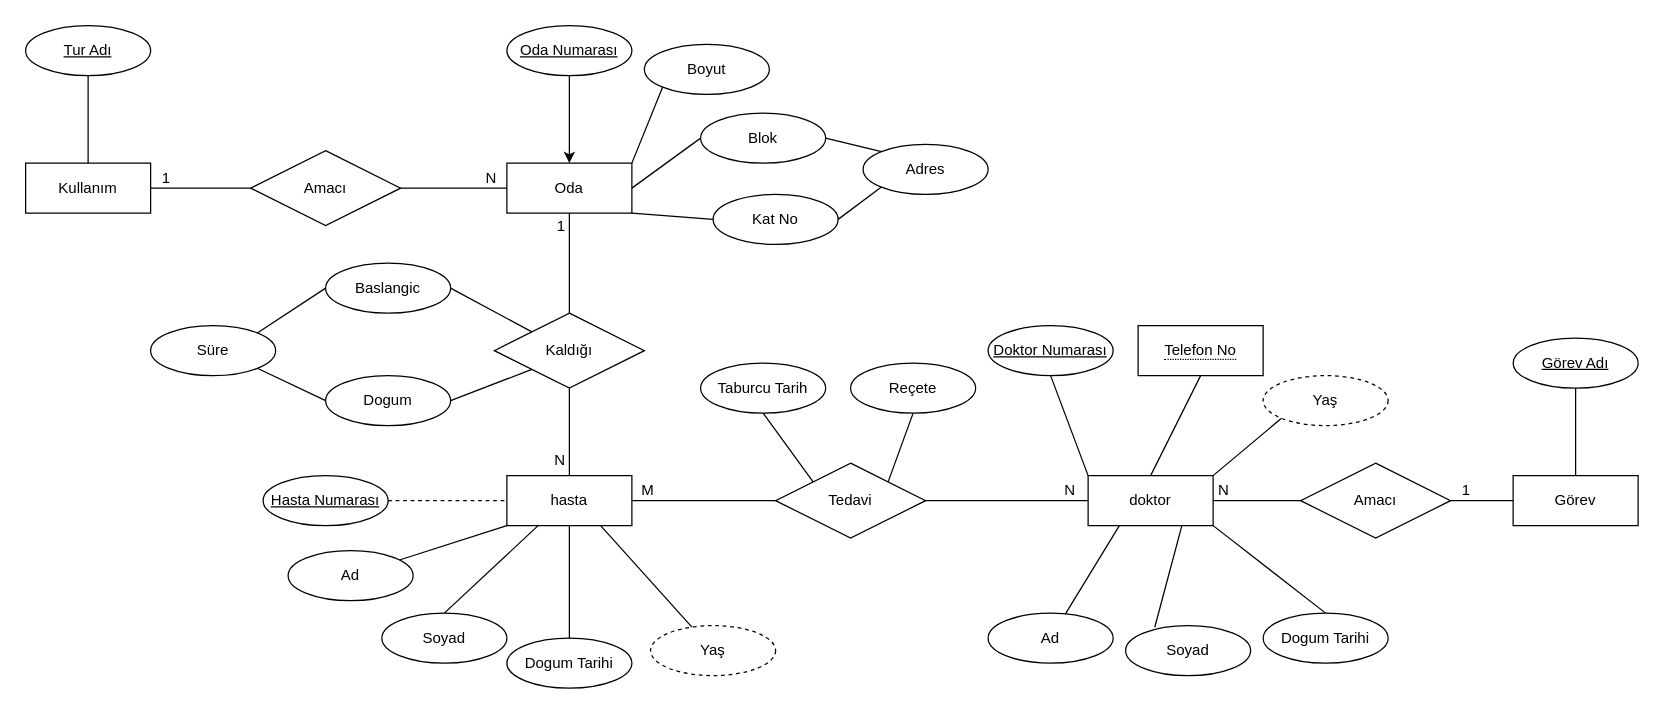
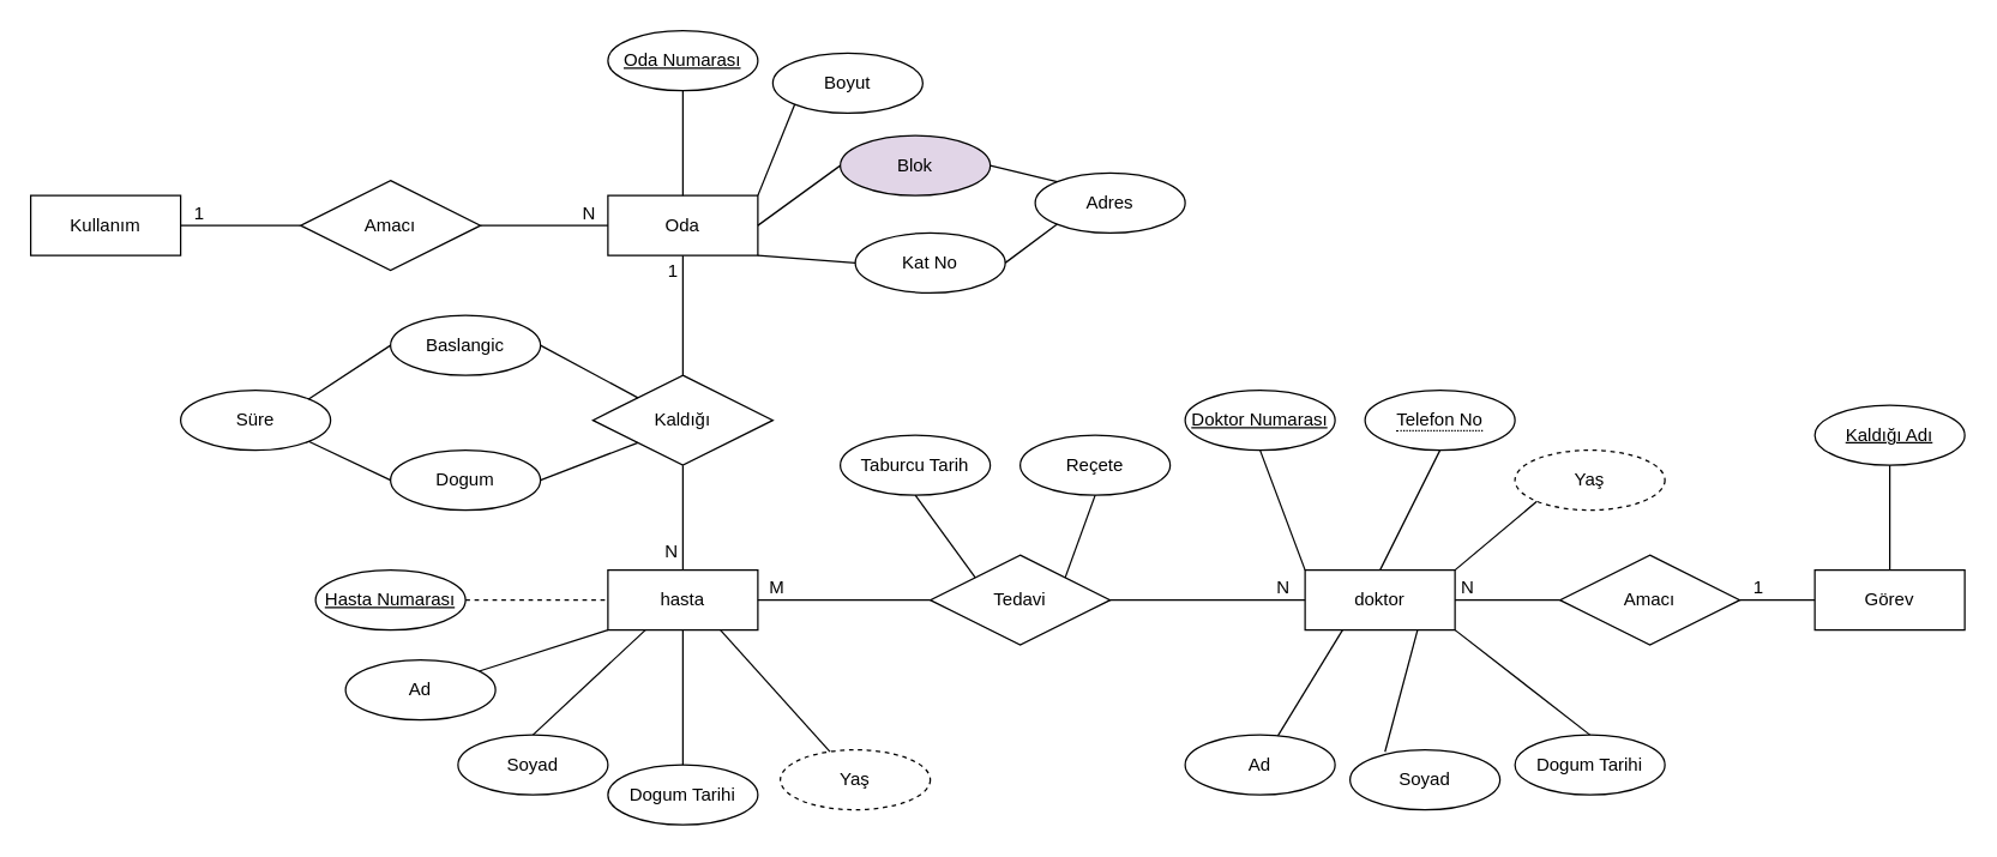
- <mxCell id="36" value="Tur Adı" style="ellipse;whiteSpace=wrap;html=1;align=center;fontStyle=4;" vertex="1" parent="1"><mxGeometry x="20" y="20" width="100" height="40" as="geometry" /></mxCell>
- <mxCell id="37" value="" style="endArrow=none;html=1;rounded=0;exitX=0.5;exitY=1;exitDx=0;exitDy=0;" edge="1" parent="1" source="36" target="30"><mxGeometry relative="1" as="geometry"><mxPoint x="465" y="70" as="sourcePoint" /><mxPoint x="465" y="140" as="targetPoint" /></mxGeometry></mxCell>
- <mxCell id="59" value="Blok" style="ellipse;whiteSpace=wrap;html=1;align=center;" vertex="1" parent="1"><mxGeometry x="560" y="90" width="100" height="40" as="geometry" /></mxCell>
+ <mxCell id="59" value="Blok" style="ellipse;whiteSpace=wrap;html=1;align=center;fillColor=#e1d5e7;" vertex="1" parent="1"><mxGeometry x="560" y="90" width="100" height="40" as="geometry" /></mxCell>
- <mxCell id="6" value="" style="endArrow=classic;html=1;rounded=0;exitX=0.5;exitY=1;exitDx=0;exitDy=0;entryX=0.5;entryY=0;entryDx=0;entryDy=0;" edge="1" parent="1" source="5" target="2"><mxGeometry relative="1" as="geometry"><mxPoint x="405" y="270" as="sourcePoint" /><mxPoint x="565" y="270" as="targetPoint" /></mxGeometry></mxCell>
+ <mxCell id="6" value="" style="endArrow=none;html=1;rounded=0;exitX=0.5;exitY=1;exitDx=0;exitDy=0;entryX=0.5;entryY=0;entryDx=0;entryDy=0;" edge="1" parent="1" source="5" target="2"><mxGeometry relative="1" as="geometry"><mxPoint x="405" y="270" as="sourcePoint" /><mxPoint x="565" y="270" as="targetPoint" /></mxGeometry></mxCell>
- <mxCell id="11" value="&lt;span style=&quot;border-bottom: 1px dotted&quot;&gt;Telefon No&lt;/span&gt;" style="whiteSpace=wrap;html=1;align=center;rounded=0;" vertex="1" parent="1"><mxGeometry x="910" y="260" width="100" height="40" as="geometry" /></mxCell>
+ <mxCell id="11" value="&lt;span style=&quot;border-bottom: 1px dotted&quot;&gt;Telefon No&lt;/span&gt;" style="ellipse;whiteSpace=wrap;html=1;align=center;" vertex="1" parent="1"><mxGeometry x="910" y="260" width="100" height="40" as="geometry" /></mxCell>
- <mxCell id="75" value="Görev Adı" style="ellipse;whiteSpace=wrap;html=1;align=center;fontStyle=4;" vertex="1" parent="1"><mxGeometry x="1210" y="270" width="100" height="40" as="geometry" /></mxCell>
+ <mxCell id="75" value="Kaldığı Adı" style="ellipse;whiteSpace=wrap;html=1;align=center;fontStyle=4;" vertex="1" parent="1"><mxGeometry x="1210" y="270" width="100" height="40" as="geometry" /></mxCell>
